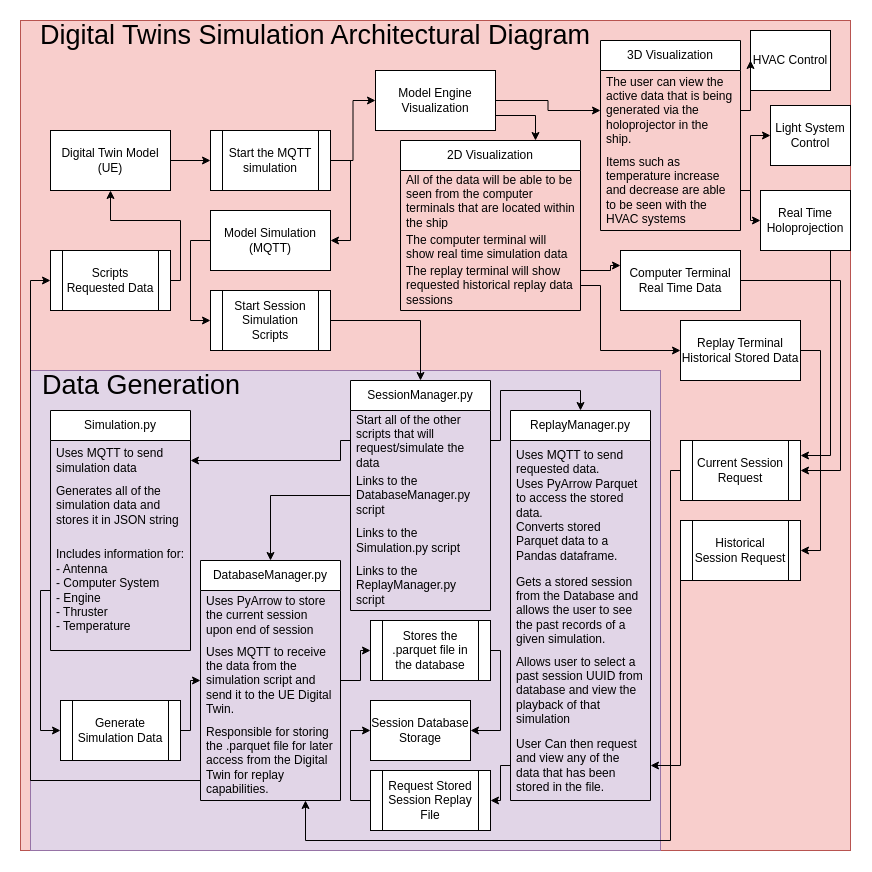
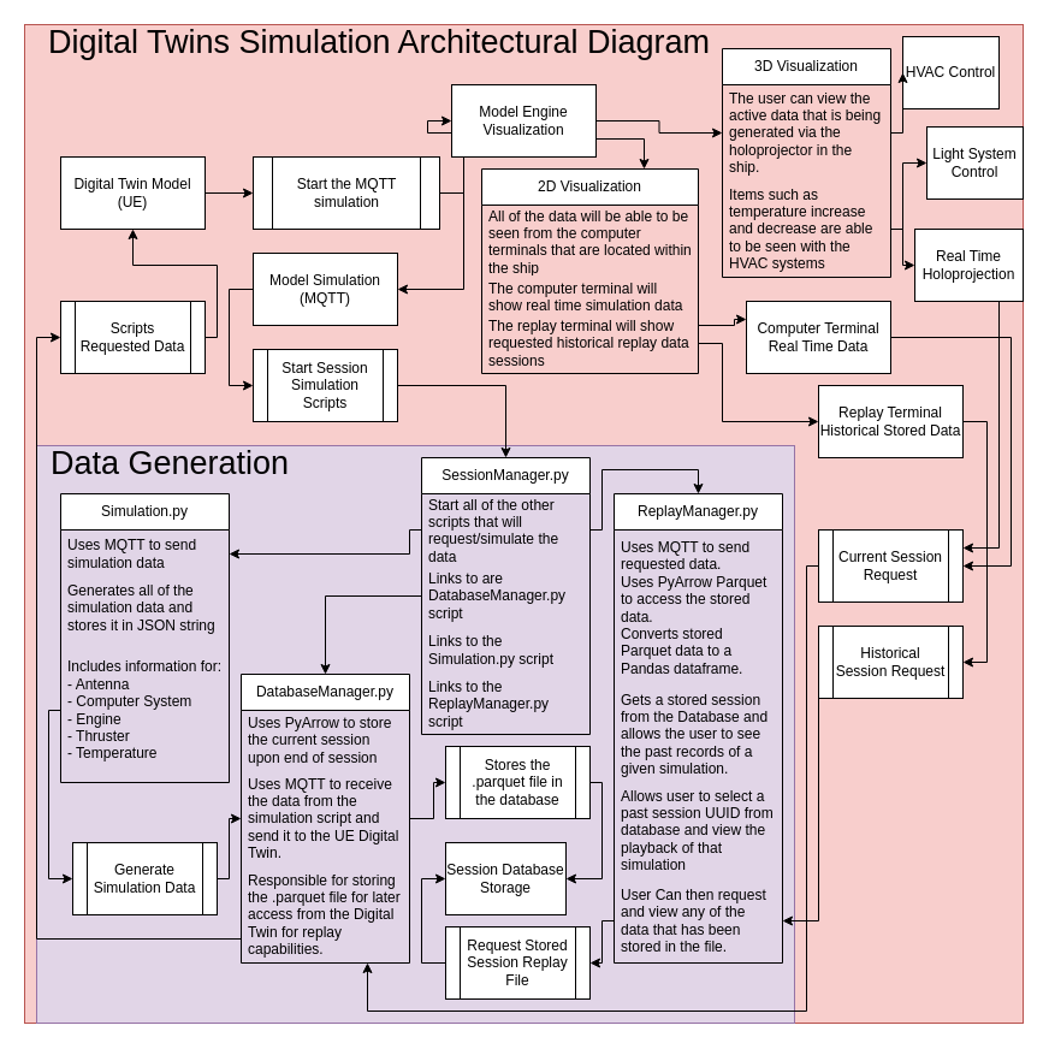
- <mxCell id="10" value="Start the MQTT simulation" style="shape=process;whiteSpace=wrap;html=1;backgroundOutline=1;" vertex="1" parent="1"><mxGeometry x="210" y="130" width="120" height="60" as="geometry" /></mxCell>
+ <mxCell id="10" value="Start the MQTT simulation" style="shape=process;whiteSpace=wrap;html=1;backgroundOutline=1;" vertex="1" parent="1"><mxGeometry x="210" y="130" width="155" height="60" as="geometry" /></mxCell>
- <mxCell id="15" value="Links to the DatabaseManager.py script" style="text;strokeColor=none;fillColor=none;align=left;verticalAlign=middle;spacingLeft=4;spacingRight=4;overflow=hidden;points=[[0,0.5],[1,0.5]];portConstraint=eastwest;rotatable=0;whiteSpace=wrap;html=1;" vertex="1" parent="13"><mxGeometry y="90" width="140" height="50" as="geometry" /></mxCell>
+ <mxCell id="15" value="Links to are DatabaseManager.py script" style="text;strokeColor=none;fillColor=none;align=left;verticalAlign=middle;spacingLeft=4;spacingRight=4;overflow=hidden;points=[[0,0.5],[1,0.5]];portConstraint=eastwest;rotatable=0;whiteSpace=wrap;html=1;" vertex="1" parent="13"><mxGeometry y="90" width="140" height="50" as="geometry" /></mxCell>
